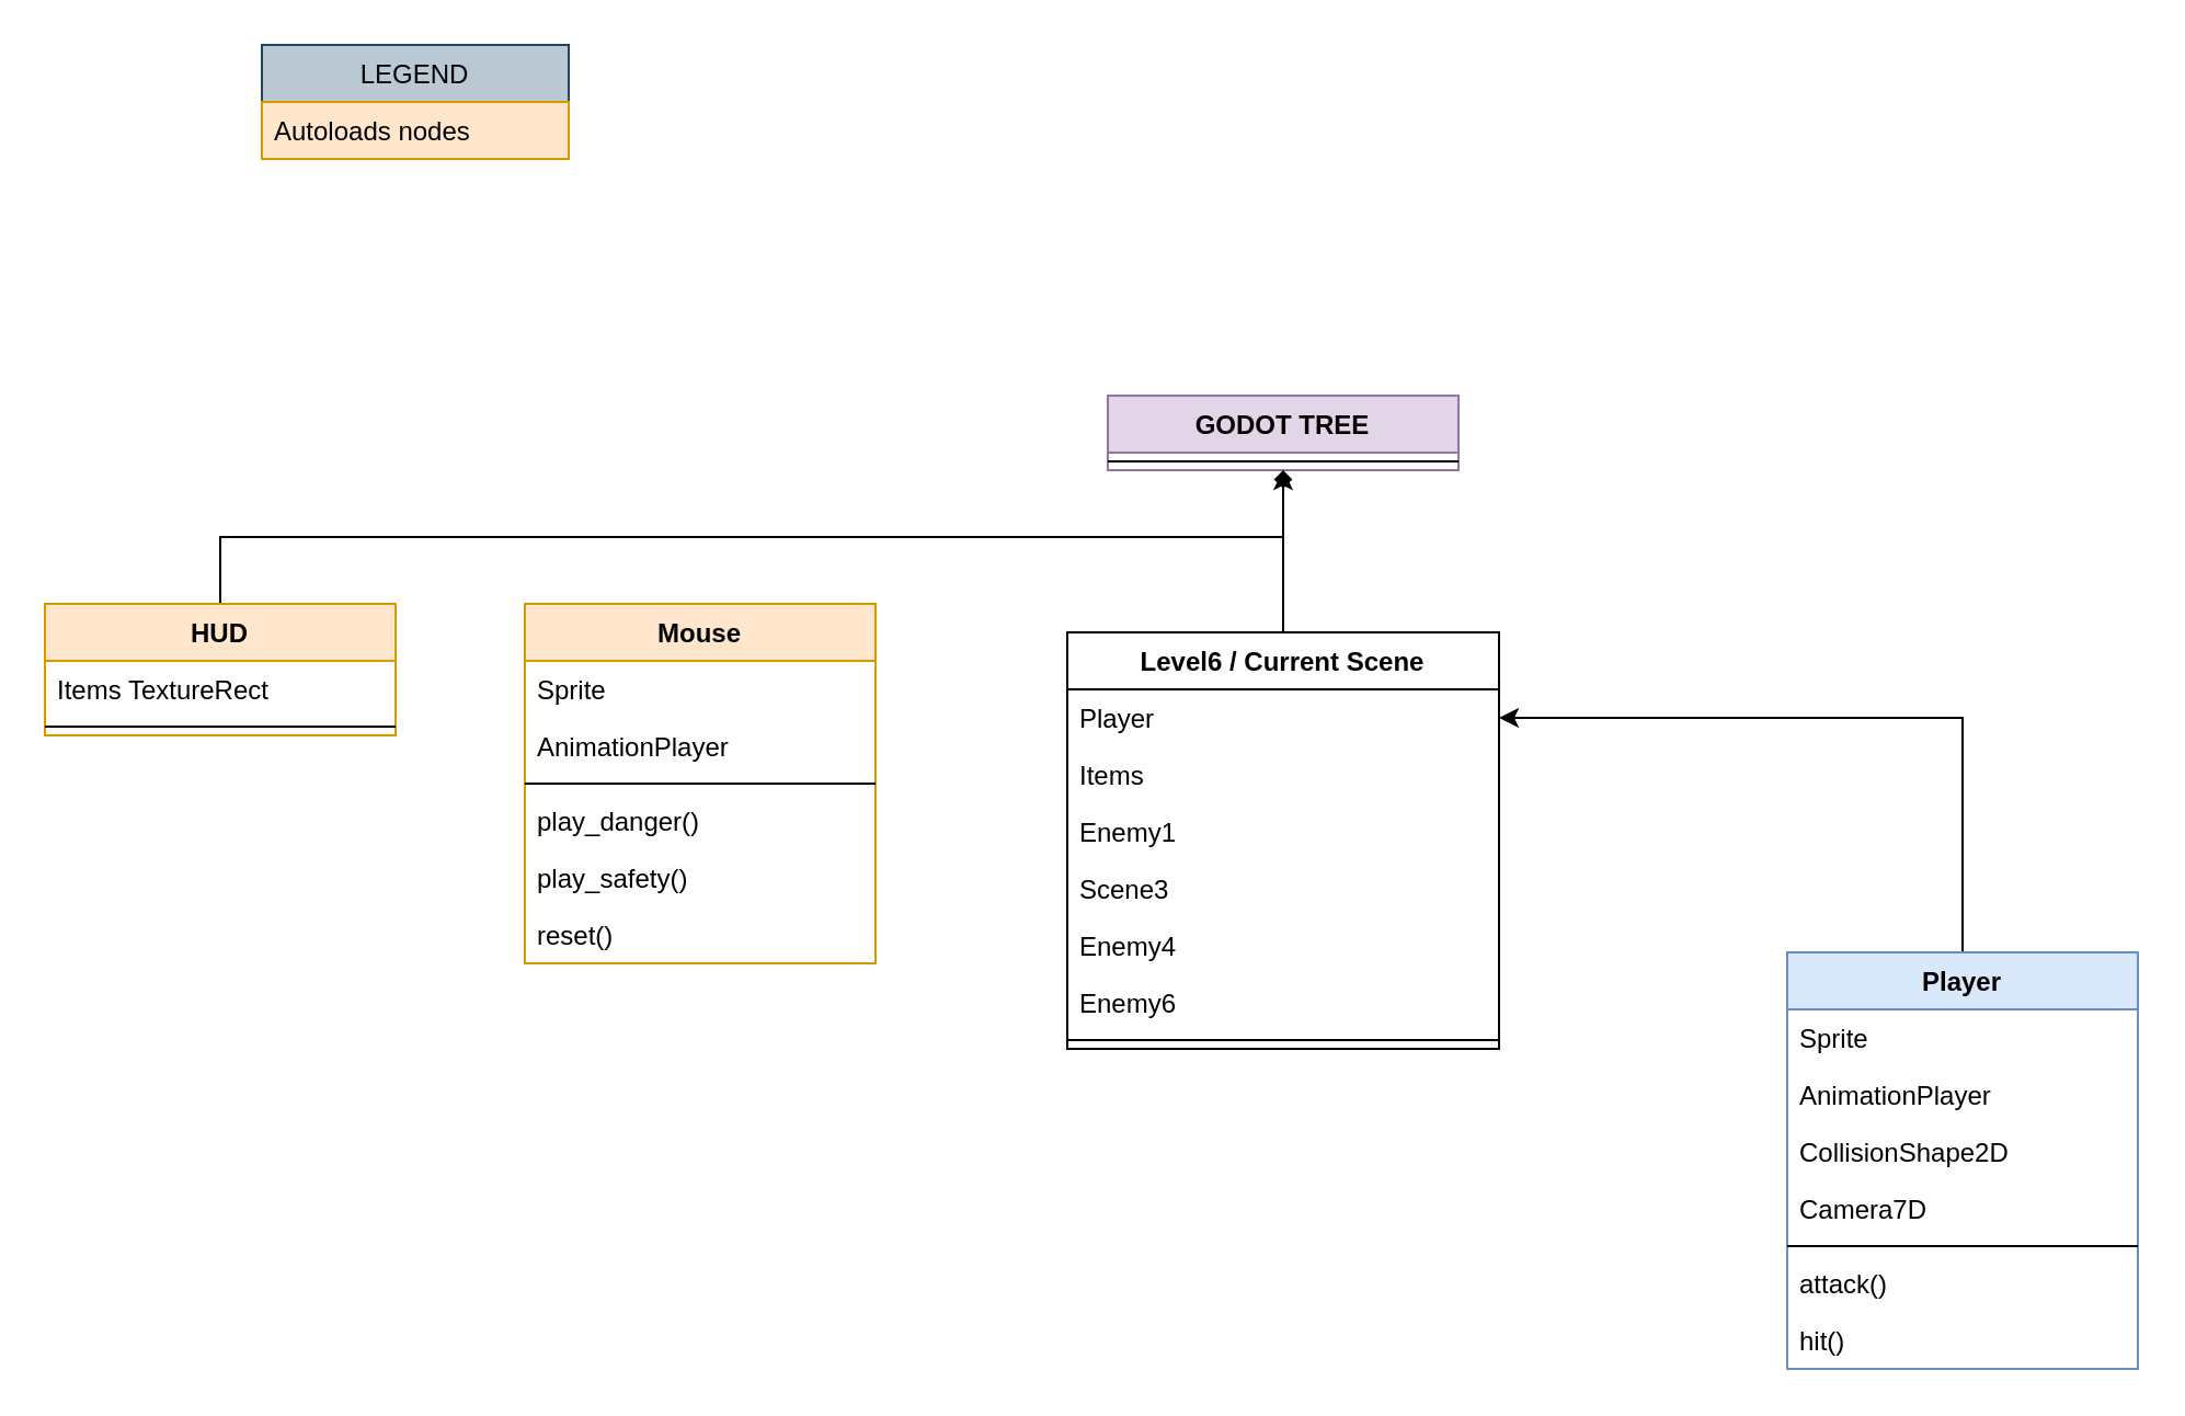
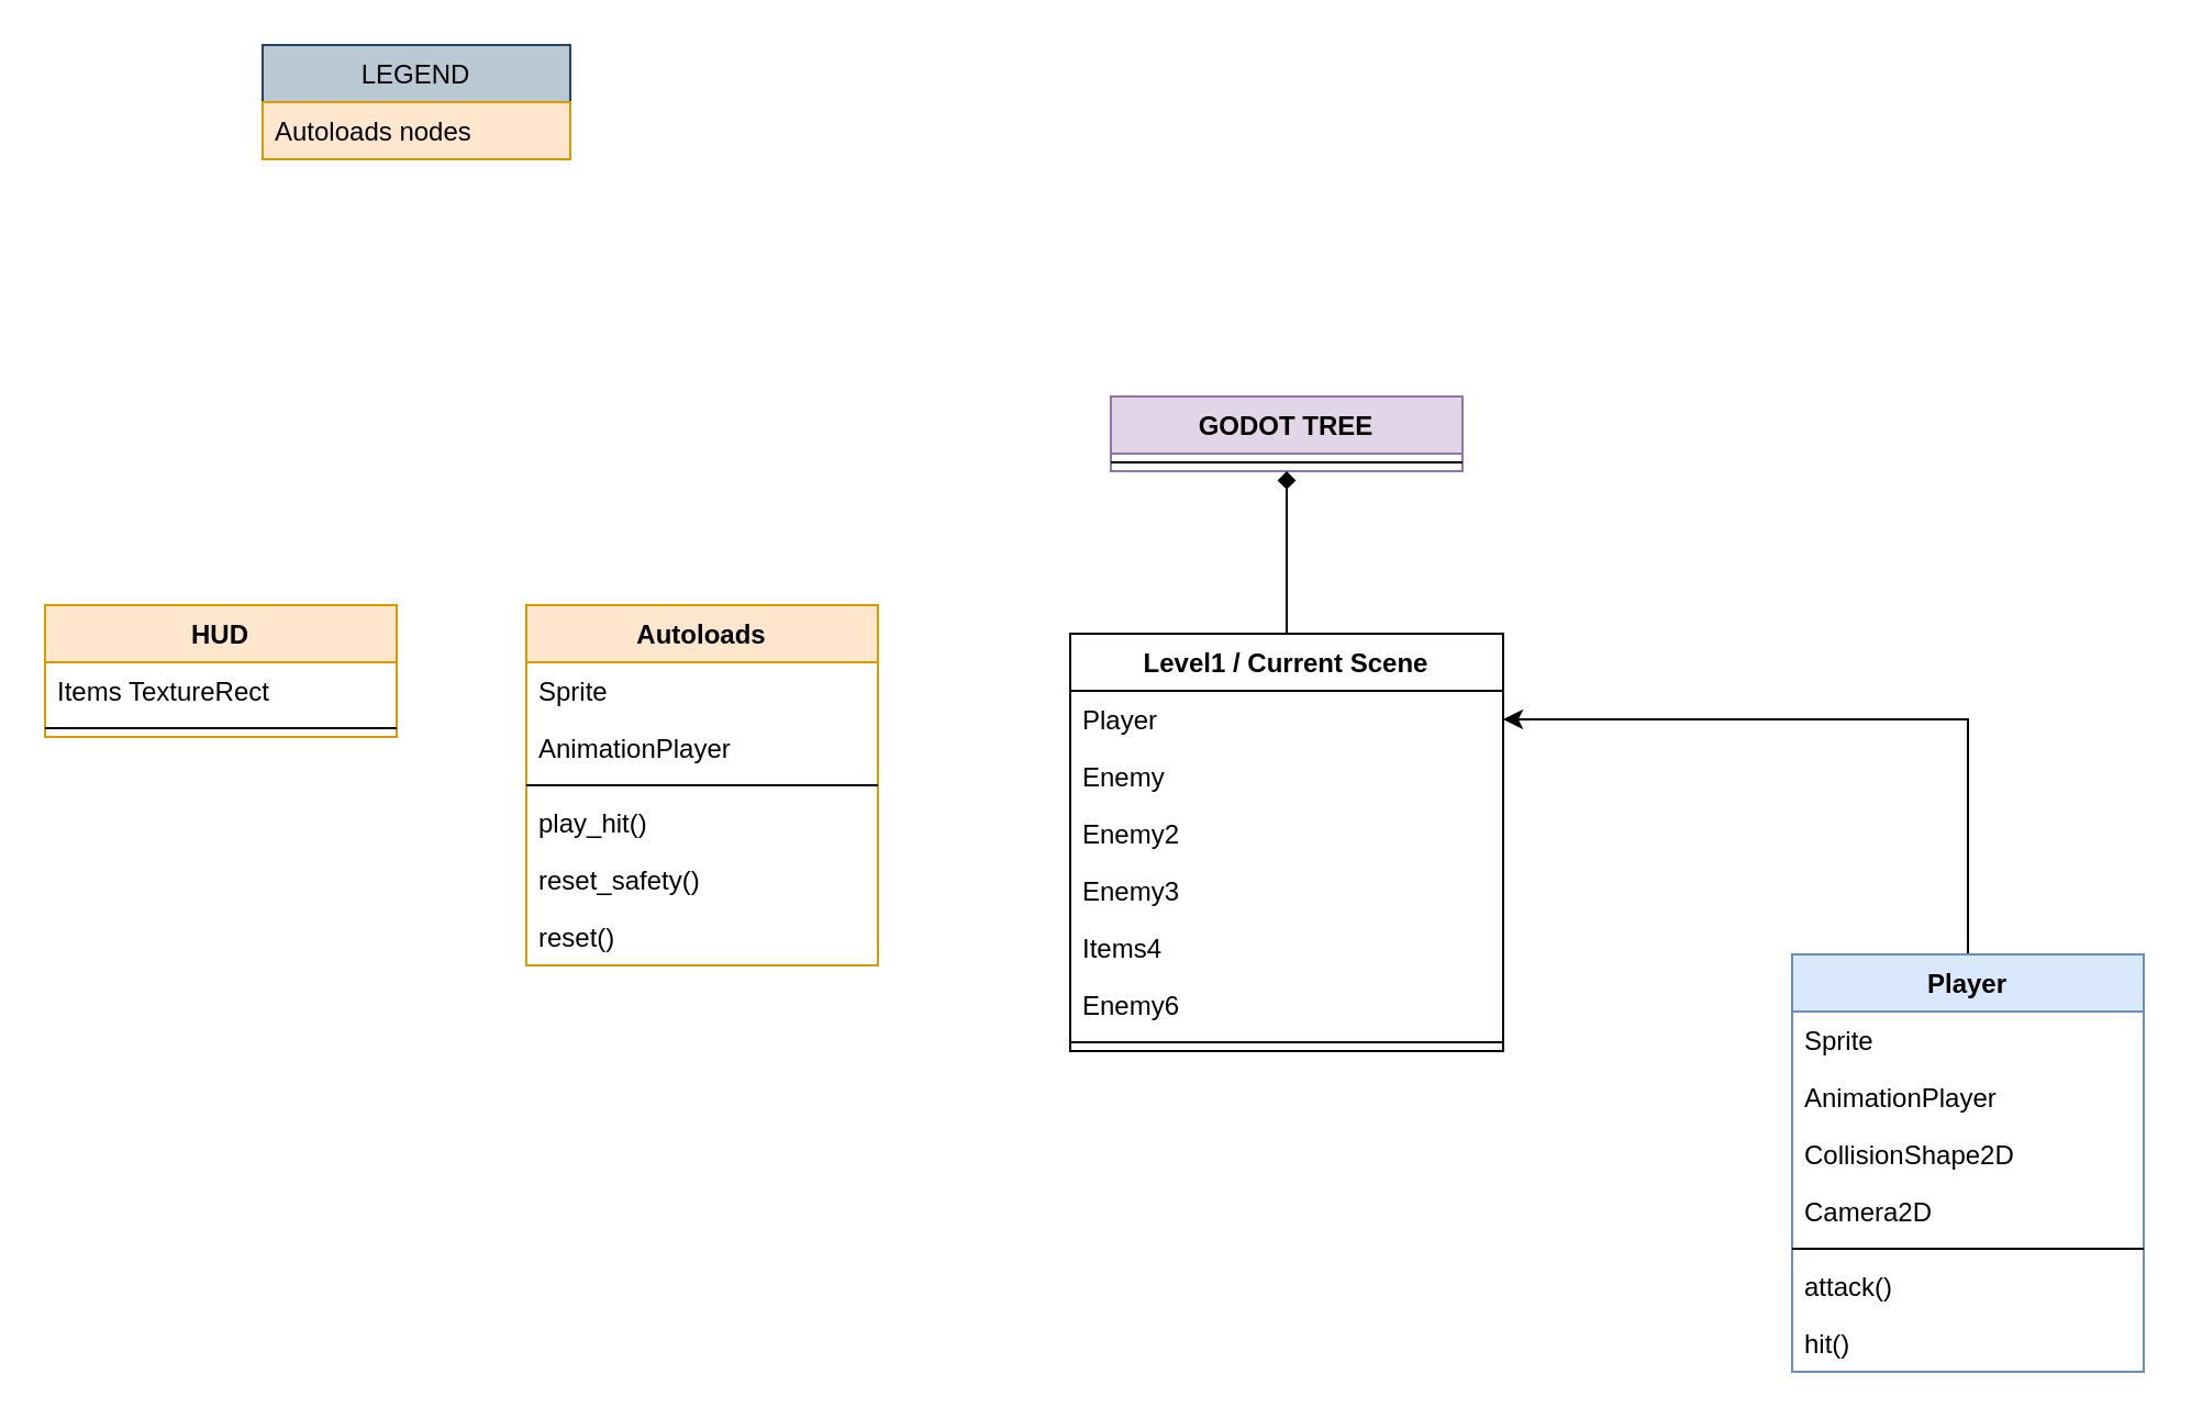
- <mxCell id="13" style="edgeStyle=orthogonalEdgeStyle;rounded=0;orthogonalLoop=1;jettySize=auto;html=1;exitX=0.5;exitY=0;exitDx=0;exitDy=0;" edge="1" parent="1" source="14" target="4"><mxGeometry relative="1" as="geometry" /></mxCell>
- <mxCell id="6" value="Mouse" style="swimlane;fontStyle=1;align=center;verticalAlign=top;childLayout=stackLayout;horizontal=1;startSize=26;horizontalStack=0;resizeParent=1;resizeParentMax=0;resizeLast=0;collapsible=1;marginBottom=0;fillColor=#ffe6cc;strokeColor=#d79b00;" vertex="1" parent="1"><mxGeometry x="239" y="275" width="160" height="164" as="geometry" /></mxCell>
+ <mxCell id="6" value="Autoloads" style="swimlane;fontStyle=1;align=center;verticalAlign=top;childLayout=stackLayout;horizontal=1;startSize=26;horizontalStack=0;resizeParent=1;resizeParentMax=0;resizeLast=0;collapsible=1;marginBottom=0;fillColor=#ffe6cc;strokeColor=#d79b00;" vertex="1" parent="1"><mxGeometry x="239" y="275" width="160" height="164" as="geometry" /></mxCell>
- <mxCell id="18" value="Level6 / Current Scene" style="swimlane;fontStyle=1;align=center;verticalAlign=top;childLayout=stackLayout;horizontal=1;startSize=26;horizontalStack=0;resizeParent=1;resizeParentMax=0;resizeLast=0;collapsible=1;marginBottom=0;" vertex="1" parent="1"><mxGeometry x="486.5" y="288" width="197" height="190" as="geometry" /></mxCell>
+ <mxCell id="18" value="Level1 / Current Scene" style="swimlane;fontStyle=1;align=center;verticalAlign=top;childLayout=stackLayout;horizontal=1;startSize=26;horizontalStack=0;resizeParent=1;resizeParentMax=0;resizeLast=0;collapsible=1;marginBottom=0;" vertex="1" parent="1"><mxGeometry x="486.5" y="288" width="197" height="190" as="geometry" /></mxCell>
- <mxCell id="20" value="Items" style="text;strokeColor=none;fillColor=none;align=left;verticalAlign=top;spacingLeft=4;spacingRight=4;overflow=hidden;rotatable=0;points=[[0,0.5],[1,0.5]];portConstraint=eastwest;" vertex="1" parent="18"><mxGeometry y="52" width="197" height="26" as="geometry" /></mxCell>
+ <mxCell id="20" value="Enemy" style="text;strokeColor=none;fillColor=none;align=left;verticalAlign=top;spacingLeft=4;spacingRight=4;overflow=hidden;rotatable=0;points=[[0,0.5],[1,0.5]];portConstraint=eastwest;" vertex="1" parent="18"><mxGeometry y="52" width="197" height="26" as="geometry" /></mxCell>
- <mxCell id="10" value="play_danger()" style="text;strokeColor=none;fillColor=none;align=left;verticalAlign=top;spacingLeft=4;spacingRight=4;overflow=hidden;rotatable=0;points=[[0,0.5],[1,0.5]];portConstraint=eastwest;" vertex="1" parent="6"><mxGeometry y="86" width="160" height="26" as="geometry" /></mxCell>
+ <mxCell id="10" value="play_hit()" style="text;strokeColor=none;fillColor=none;align=left;verticalAlign=top;spacingLeft=4;spacingRight=4;overflow=hidden;rotatable=0;points=[[0,0.5],[1,0.5]];portConstraint=eastwest;" vertex="1" parent="6"><mxGeometry y="86" width="160" height="26" as="geometry" /></mxCell>
- <mxCell id="21" value="Enemy1" style="text;strokeColor=none;fillColor=none;align=left;verticalAlign=top;spacingLeft=4;spacingRight=4;overflow=hidden;rotatable=0;points=[[0,0.5],[1,0.5]];portConstraint=eastwest;" vertex="1" parent="18"><mxGeometry y="78" width="197" height="26" as="geometry" /></mxCell>
+ <mxCell id="21" value="Enemy2" style="text;strokeColor=none;fillColor=none;align=left;verticalAlign=top;spacingLeft=4;spacingRight=4;overflow=hidden;rotatable=0;points=[[0,0.5],[1,0.5]];portConstraint=eastwest;" vertex="1" parent="18"><mxGeometry y="78" width="197" height="26" as="geometry" /></mxCell>
- <mxCell id="11" value="play_safety()" style="text;strokeColor=none;fillColor=none;align=left;verticalAlign=top;spacingLeft=4;spacingRight=4;overflow=hidden;rotatable=0;points=[[0,0.5],[1,0.5]];portConstraint=eastwest;" vertex="1" parent="6"><mxGeometry y="112" width="160" height="26" as="geometry" /></mxCell>
+ <mxCell id="11" value="reset_safety()" style="text;strokeColor=none;fillColor=none;align=left;verticalAlign=top;spacingLeft=4;spacingRight=4;overflow=hidden;rotatable=0;points=[[0,0.5],[1,0.5]];portConstraint=eastwest;" vertex="1" parent="6"><mxGeometry y="112" width="160" height="26" as="geometry" /></mxCell>
- <mxCell id="22" value="Scene3" style="text;strokeColor=none;fillColor=none;align=left;verticalAlign=top;spacingLeft=4;spacingRight=4;overflow=hidden;rotatable=0;points=[[0,0.5],[1,0.5]];portConstraint=eastwest;" vertex="1" parent="18"><mxGeometry y="104" width="197" height="26" as="geometry" /></mxCell>
+ <mxCell id="22" value="Enemy3" style="text;strokeColor=none;fillColor=none;align=left;verticalAlign=top;spacingLeft=4;spacingRight=4;overflow=hidden;rotatable=0;points=[[0,0.5],[1,0.5]];portConstraint=eastwest;" vertex="1" parent="18"><mxGeometry y="104" width="197" height="26" as="geometry" /></mxCell>
- <mxCell id="23" value="Enemy4" style="text;strokeColor=none;fillColor=none;align=left;verticalAlign=top;spacingLeft=4;spacingRight=4;overflow=hidden;rotatable=0;points=[[0,0.5],[1,0.5]];portConstraint=eastwest;" vertex="1" parent="18"><mxGeometry y="130" width="197" height="26" as="geometry" /></mxCell>
+ <mxCell id="23" value="Items4" style="text;strokeColor=none;fillColor=none;align=left;verticalAlign=top;spacingLeft=4;spacingRight=4;overflow=hidden;rotatable=0;points=[[0,0.5],[1,0.5]];portConstraint=eastwest;" vertex="1" parent="18"><mxGeometry y="130" width="197" height="26" as="geometry" /></mxCell>
- <mxCell id="31" value="Camera7D" style="text;strokeColor=none;fillColor=none;align=left;verticalAlign=top;spacingLeft=4;spacingRight=4;overflow=hidden;rotatable=0;points=[[0,0.5],[1,0.5]];portConstraint=eastwest;" vertex="1" parent="27"><mxGeometry y="104" width="160" height="26" as="geometry" /></mxCell>
+ <mxCell id="31" value="Camera2D" style="text;strokeColor=none;fillColor=none;align=left;verticalAlign=top;spacingLeft=4;spacingRight=4;overflow=hidden;rotatable=0;points=[[0,0.5],[1,0.5]];portConstraint=eastwest;" vertex="1" parent="27"><mxGeometry y="104" width="160" height="26" as="geometry" /></mxCell>
